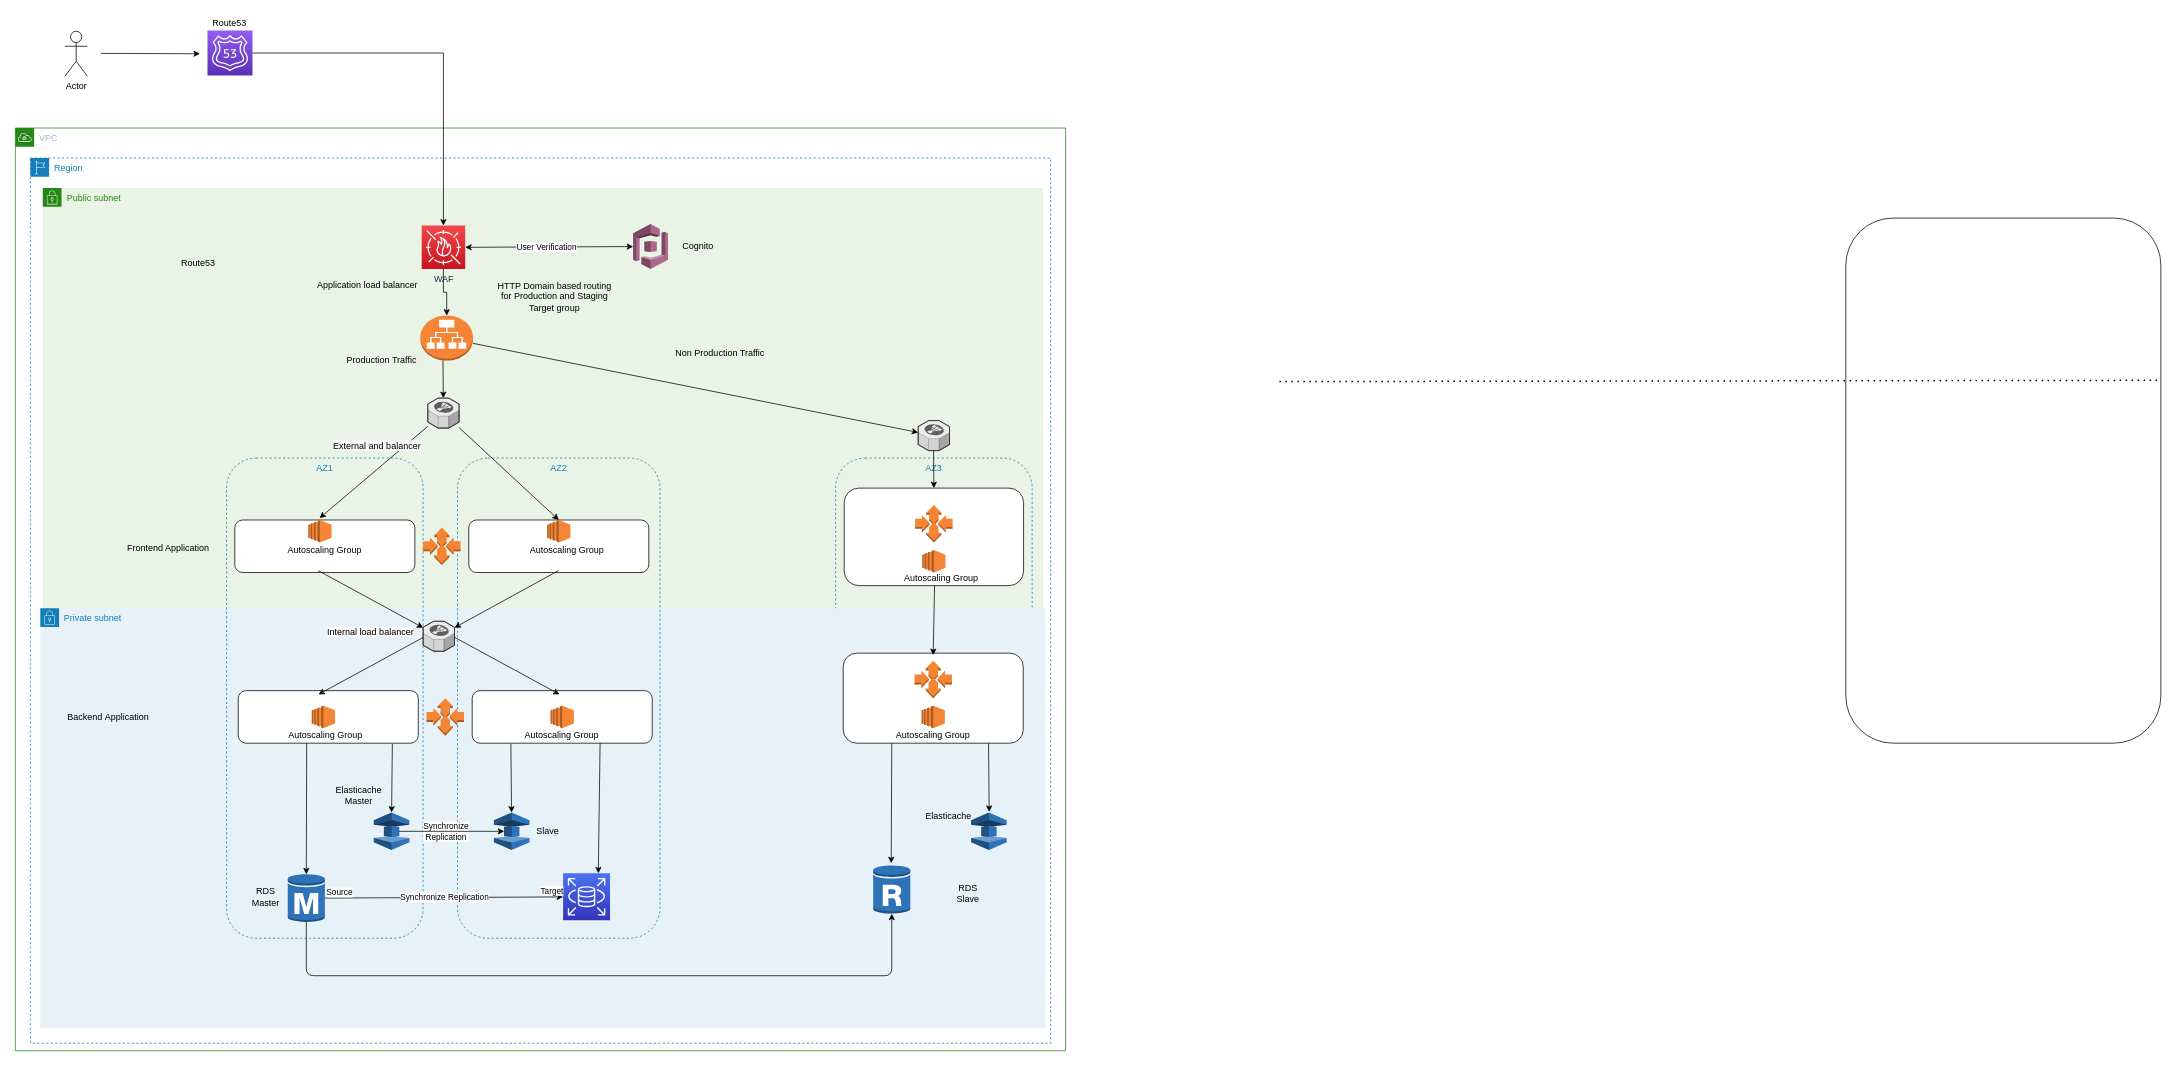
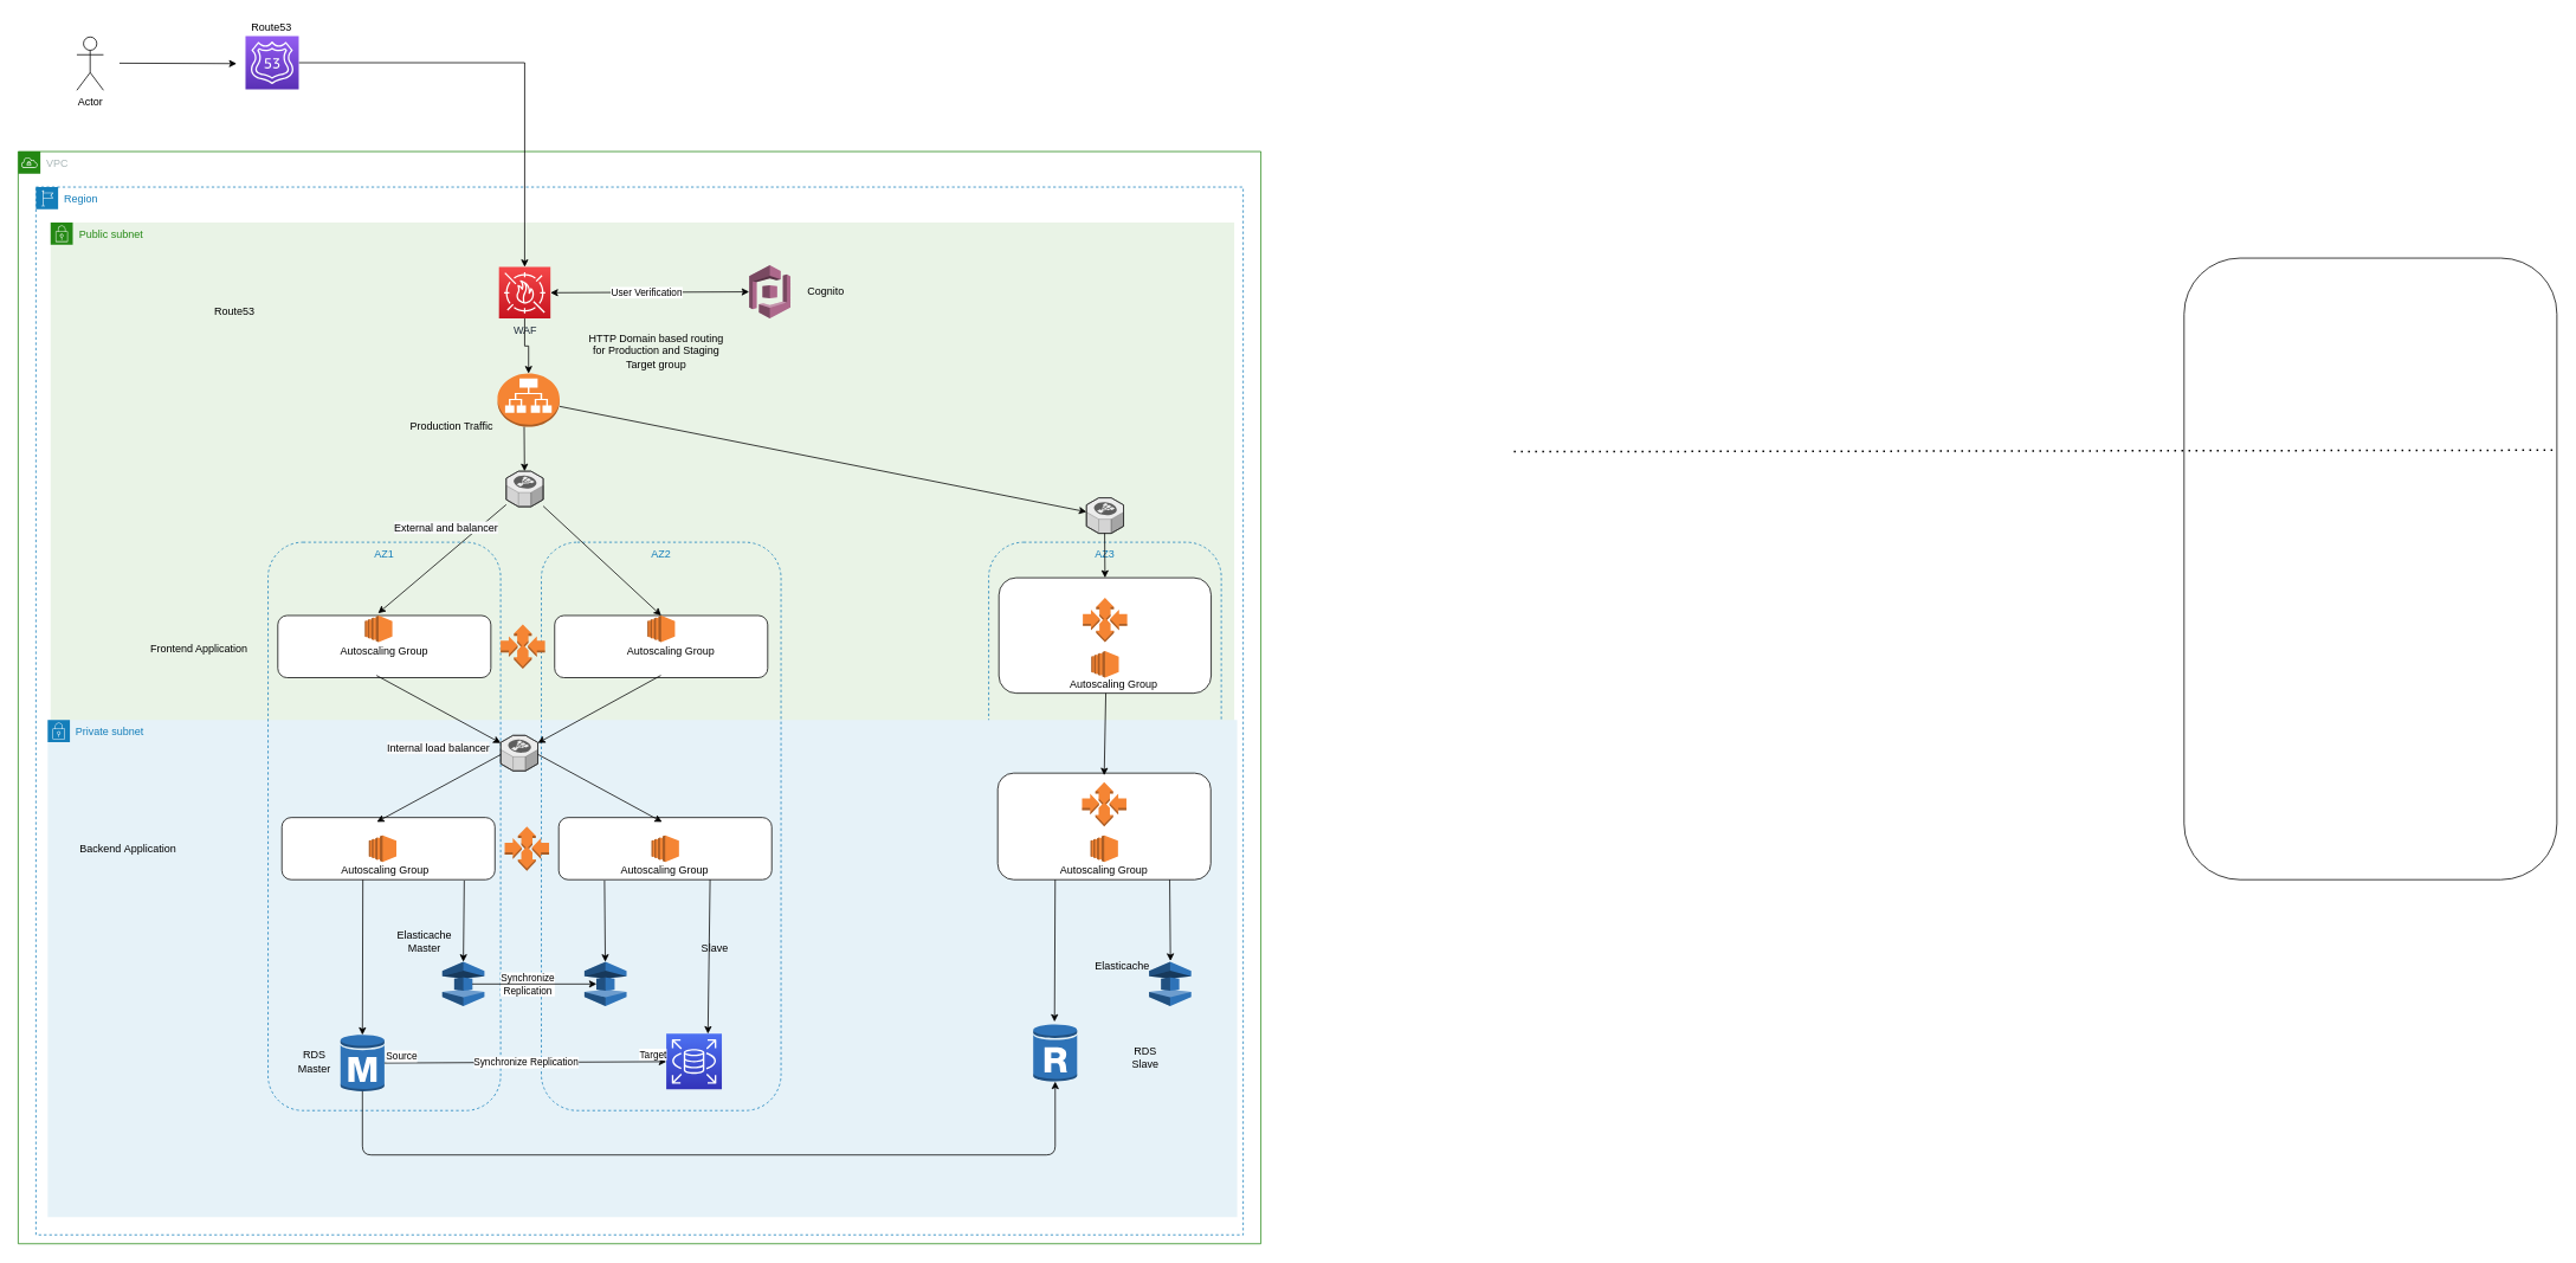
- <mxCell id="21" value="Application load balancer" style="text;html=1;align=center;verticalAlign=middle;resizable=0;points=[];autosize=1;" parent="20" vertex="1"><mxGeometry x="360.25" y="-440" width="150" height="20" as="geometry" /></mxCell>
- <mxCell id="80" value="Non Production Traffic" style="text;html=1;align=center;verticalAlign=middle;resizable=0;points=[];autosize=1;" parent="20" vertex="1"><mxGeometry x="840.25" y="-350" width="130" height="20" as="geometry" /></mxCell>
- <mxCell id="49" value="Slave" style="text;html=1;strokeColor=none;fillColor=none;align=center;verticalAlign=middle;whiteSpace=wrap;rounded=0;" parent="20" vertex="1"><mxGeometry x="656.87" y="287.5" width="40" height="20" as="geometry" /></mxCell>
+ <mxCell id="49" value="Slave" style="text;html=1;strokeColor=none;fillColor=none;align=center;verticalAlign=middle;whiteSpace=wrap;rounded=0;" parent="20" vertex="1"><mxGeometry x="731.87" y="247.5" width="40" height="20" as="geometry" /></mxCell>
